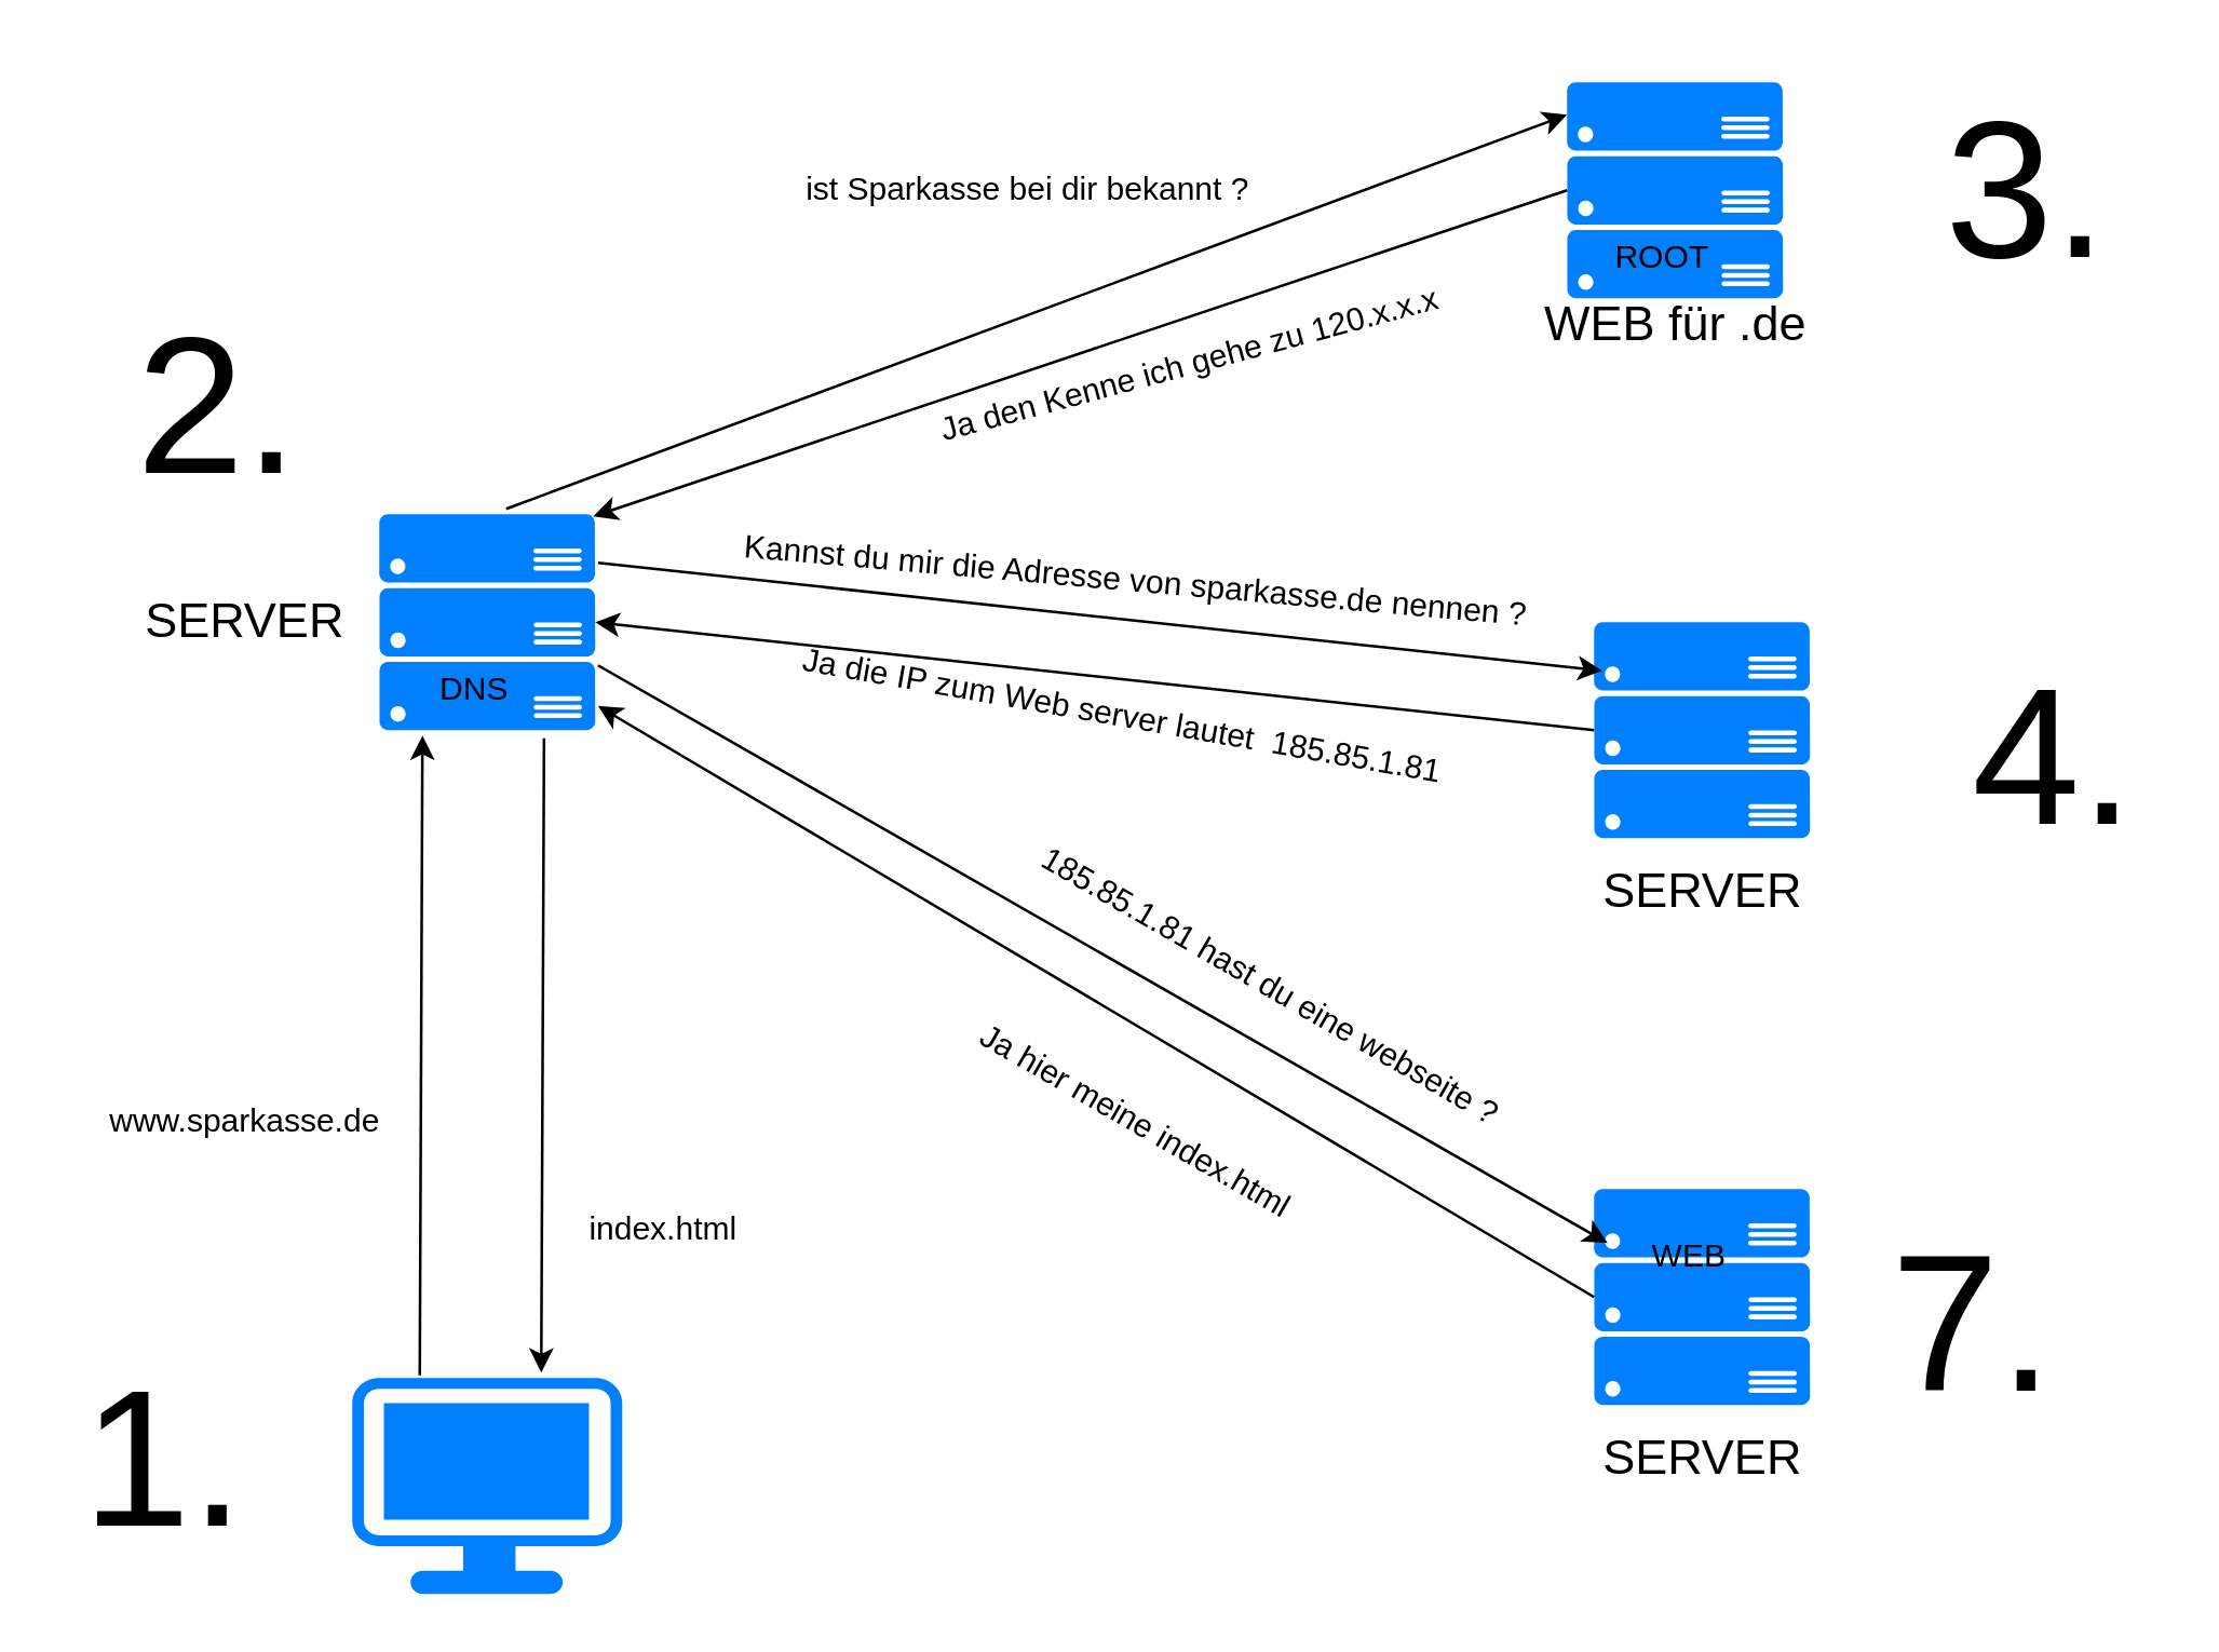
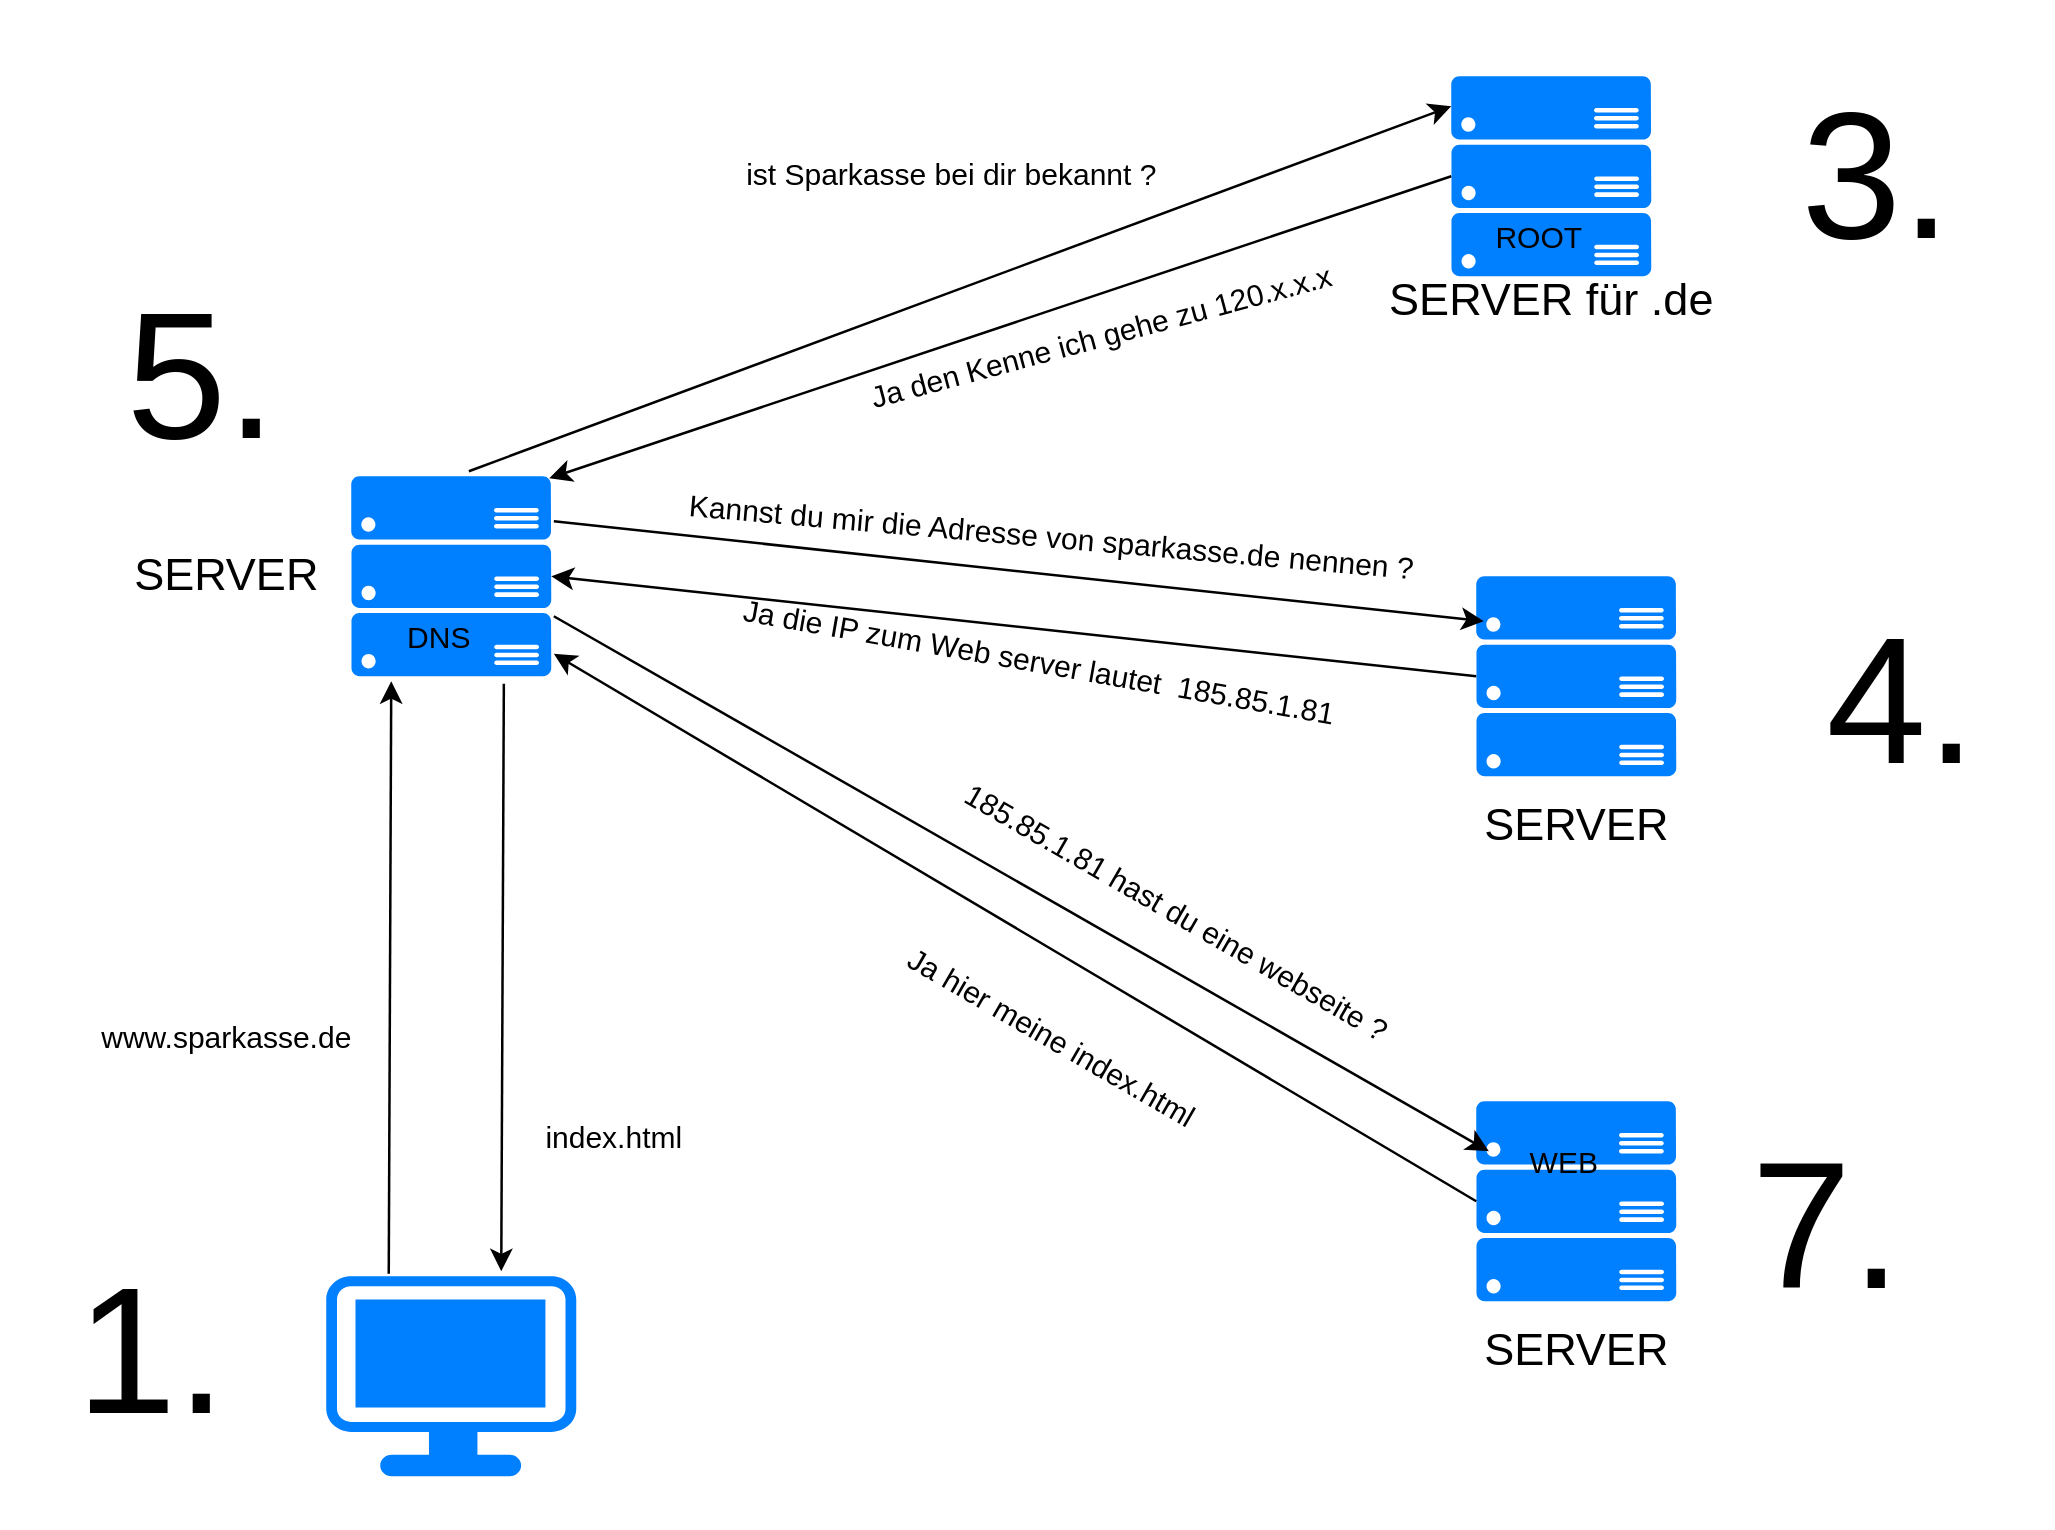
- <mxCell id="20" value="&lt;font style=&quot;font-size: 18px;&quot;&gt;WEB für .de&lt;/font&gt;" style="text;html=1;align=center;verticalAlign=middle;resizable=0;points=[];autosize=1;strokeColor=none;fillColor=none;" vertex="1" parent="1"><mxGeometry x="545" y="100" width="150" height="40" as="geometry" /></mxCell>
+ <mxCell id="20" value="&lt;font style=&quot;font-size: 18px;&quot;&gt;SERVER für .de&lt;/font&gt;" style="text;html=1;align=center;verticalAlign=middle;resizable=0;points=[];autosize=1;strokeColor=none;fillColor=none;" vertex="1" parent="1"><mxGeometry x="545" y="100" width="150" height="40" as="geometry" /></mxCell>
- <mxCell id="26" value="&lt;font style=&quot;font-size: 72px;&quot;&gt;2.&lt;/font&gt;" style="text;html=1;align=center;verticalAlign=middle;resizable=0;points=[];autosize=1;strokeColor=none;fillColor=none;" vertex="1" parent="1"><mxGeometry x="40" y="100" width="80" height="100" as="geometry" /></mxCell>
+ <mxCell id="26" value="&lt;font style=&quot;font-size: 72px;&quot;&gt;5.&lt;/font&gt;" style="text;html=1;align=center;verticalAlign=middle;resizable=0;points=[];autosize=1;strokeColor=none;fillColor=none;" vertex="1" parent="1"><mxGeometry x="40" y="100" width="80" height="100" as="geometry" /></mxCell>
